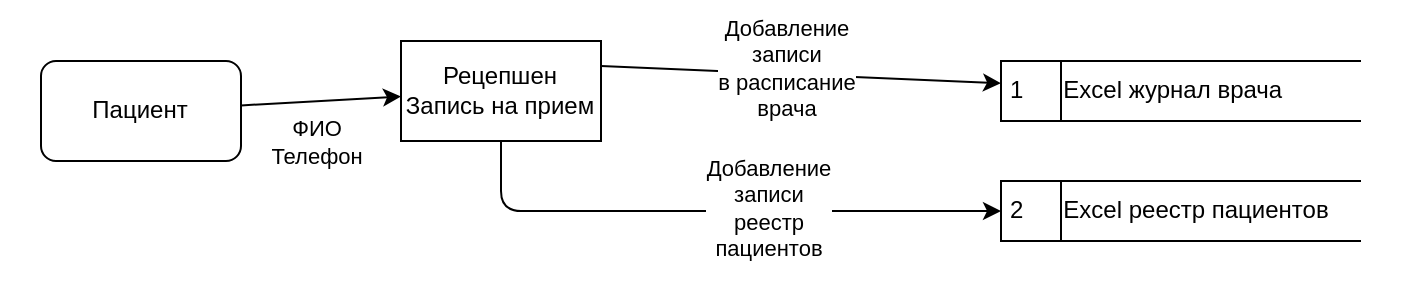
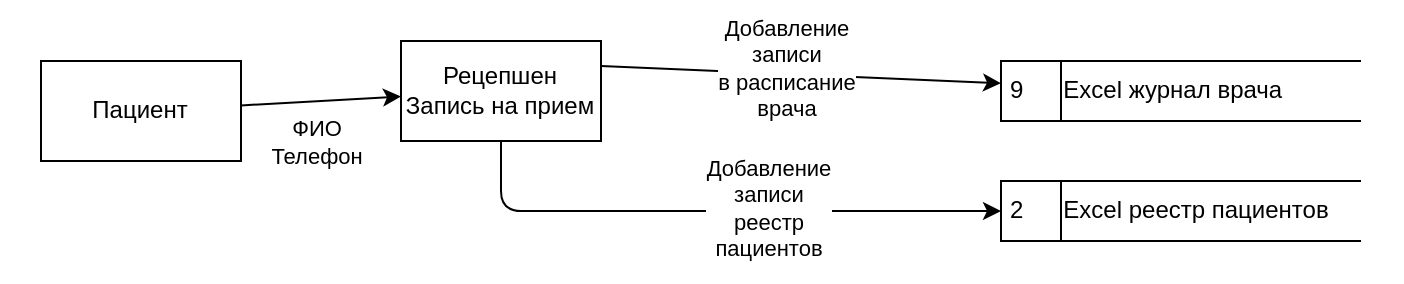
- <mxCell id="10" value="&lt;span style=&quot;color: rgb(0, 0, 0); text-align: center;&quot;&gt;1&lt;span style=&quot;white-space: pre;&quot;&gt;&#09;&lt;/span&gt;Excel журнал врача&lt;/span&gt;" style="html=1;dashed=0;whiteSpace=wrap;shape=mxgraph.dfd.dataStoreID;align=left;spacingLeft=3;points=[[0,0],[0.5,0],[1,0],[0,0.5],[1,0.5],[0,1],[0.5,1],[1,1]];" vertex="1" parent="1"><mxGeometry x="500" y="30" width="180" height="30" as="geometry" /></mxCell>
+ <mxCell id="10" value="&lt;span style=&quot;color: rgb(0, 0, 0); text-align: center;&quot;&gt;9&lt;span style=&quot;white-space: pre;&quot;&gt;&#09;&lt;/span&gt;Excel журнал врача&lt;/span&gt;" style="html=1;dashed=0;whiteSpace=wrap;shape=mxgraph.dfd.dataStoreID;align=left;spacingLeft=3;points=[[0,0],[0.5,0],[1,0],[0,0.5],[1,0.5],[0,1],[0.5,1],[1,1]];" vertex="1" parent="1"><mxGeometry x="500" y="30" width="180" height="30" as="geometry" /></mxCell>
- <mxCell id="4" value="&lt;span style=&quot;color: rgb(0, 0, 0);&quot;&gt;Пациент&lt;/span&gt;" style="html=1;dashed=0;whiteSpace=wrap;rounded=1;" vertex="1" parent="1"><mxGeometry x="20" y="30" width="100" height="50" as="geometry" /></mxCell>
+ <mxCell id="4" value="&lt;span style=&quot;color: rgb(0, 0, 0);&quot;&gt;Пациент&lt;/span&gt;" style="html=1;dashed=0;whiteSpace=wrap;" vertex="1" parent="1"><mxGeometry x="20" y="30" width="100" height="50" as="geometry" /></mxCell>
